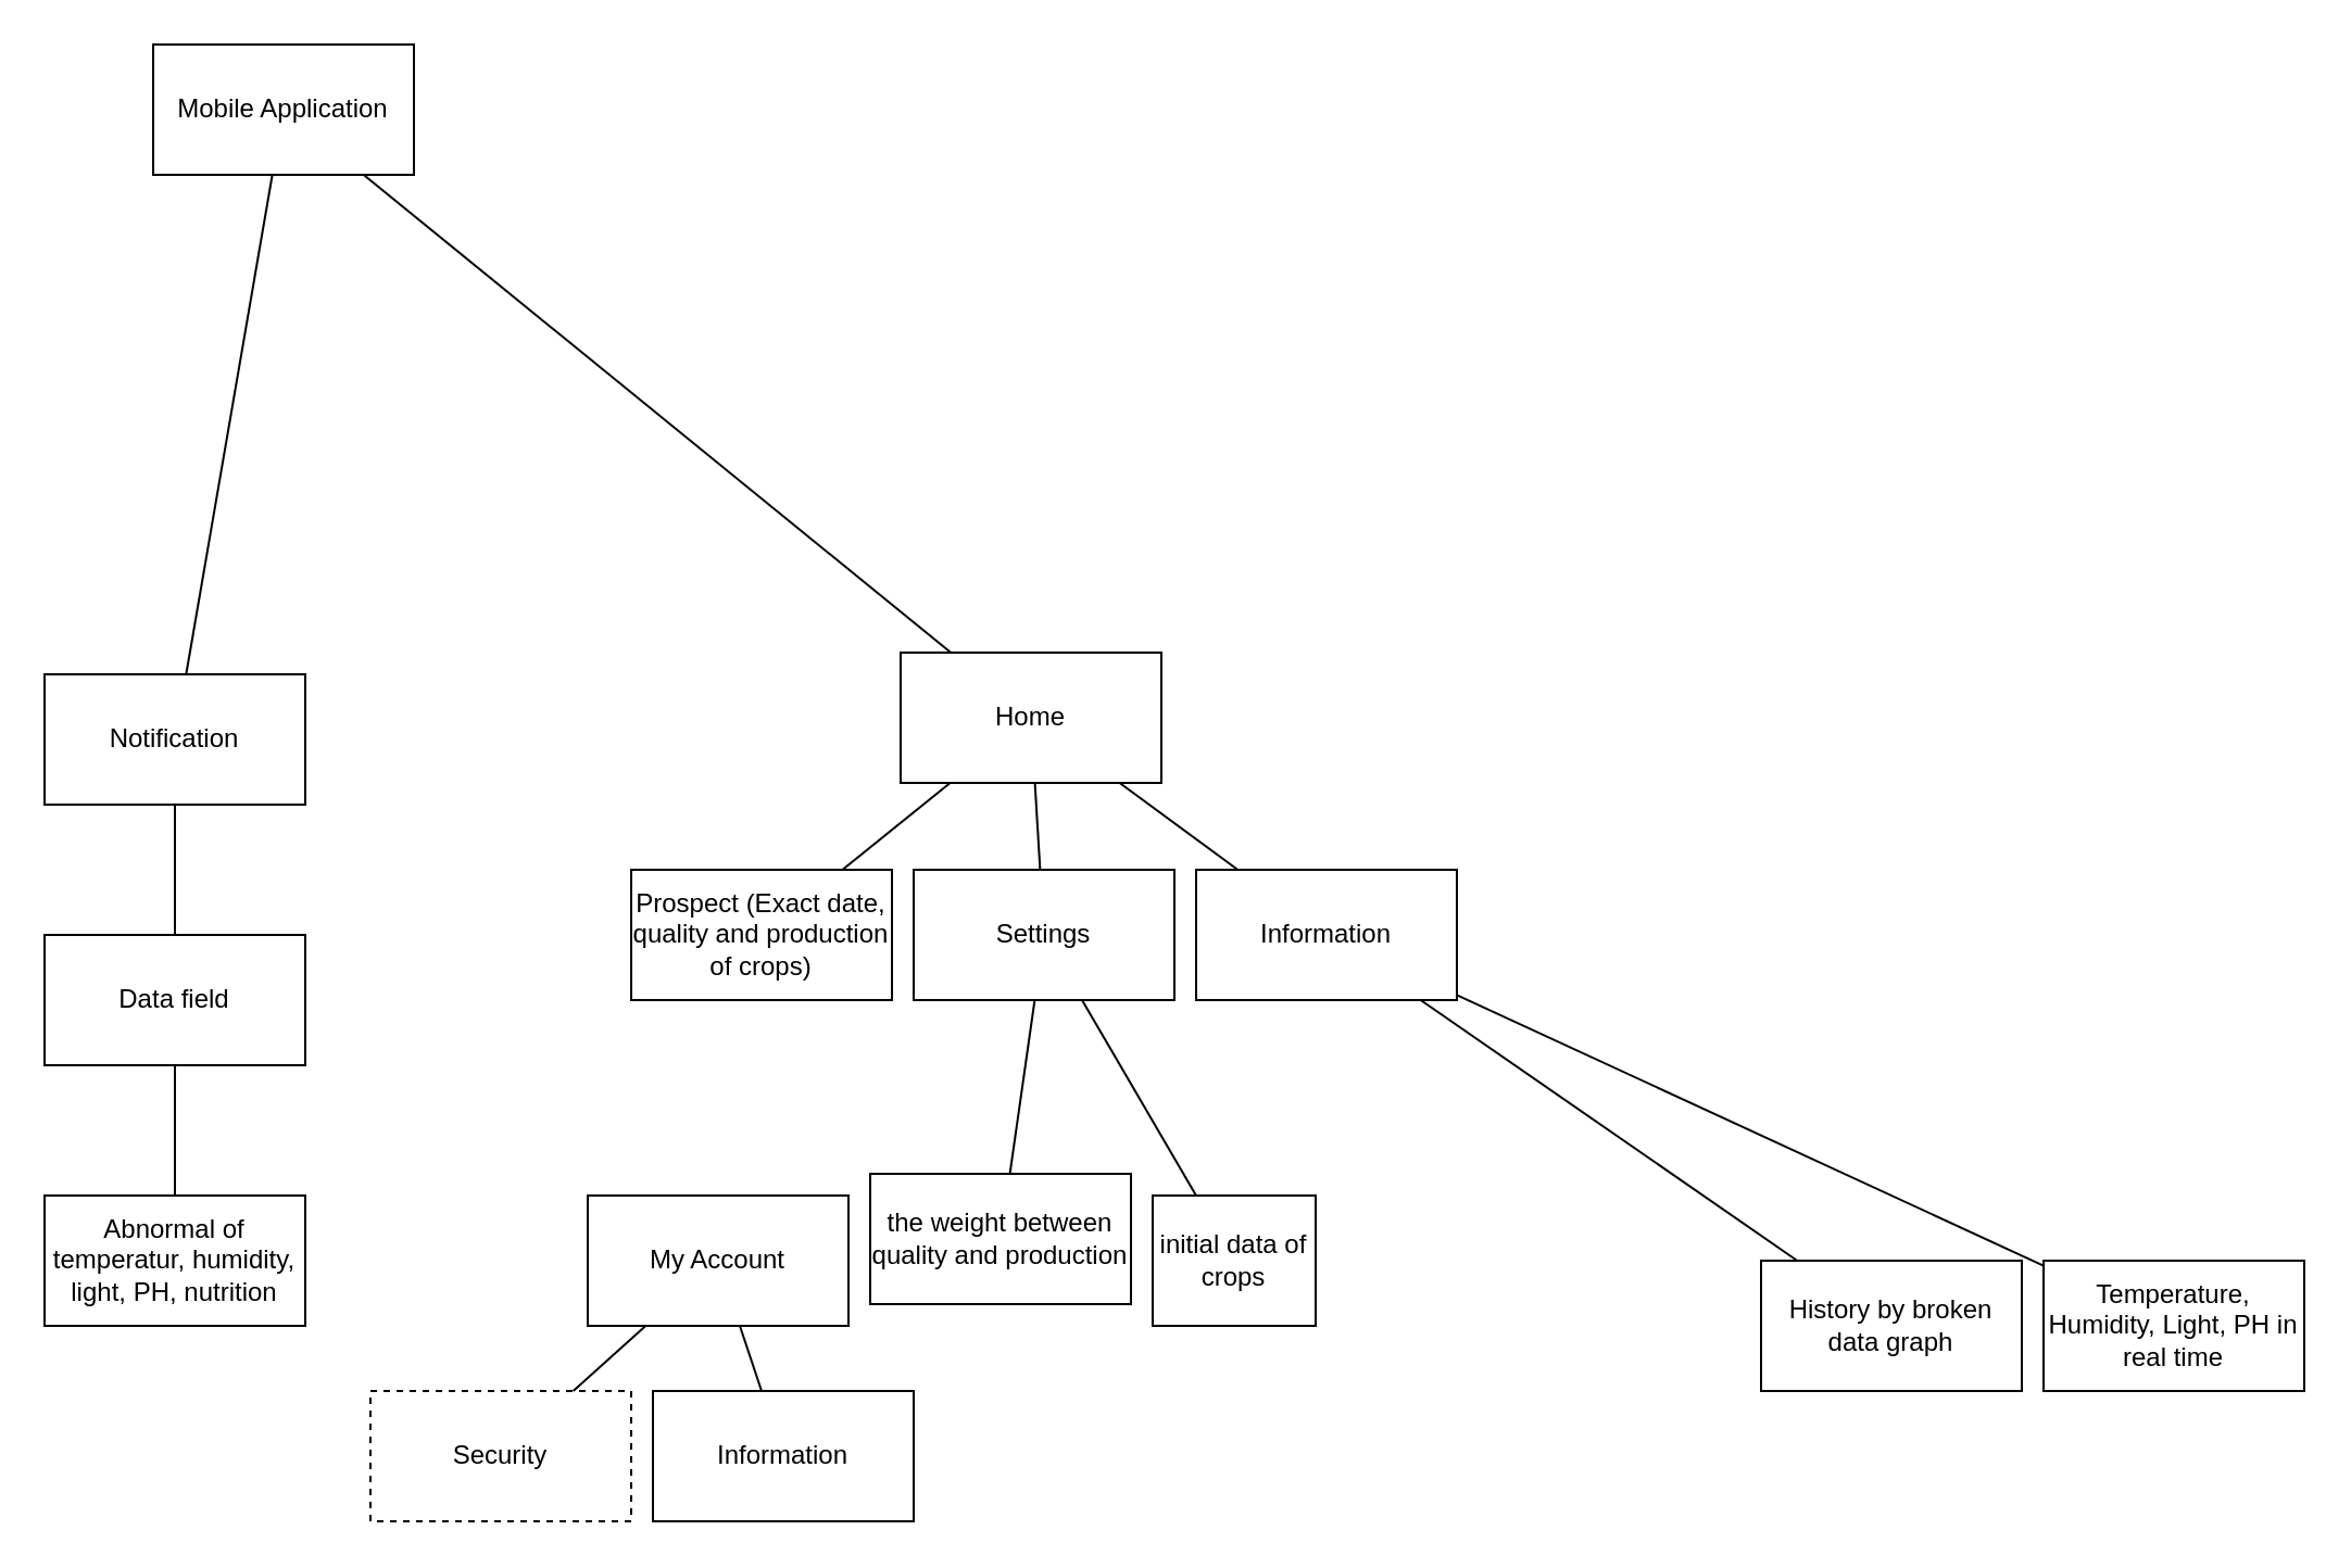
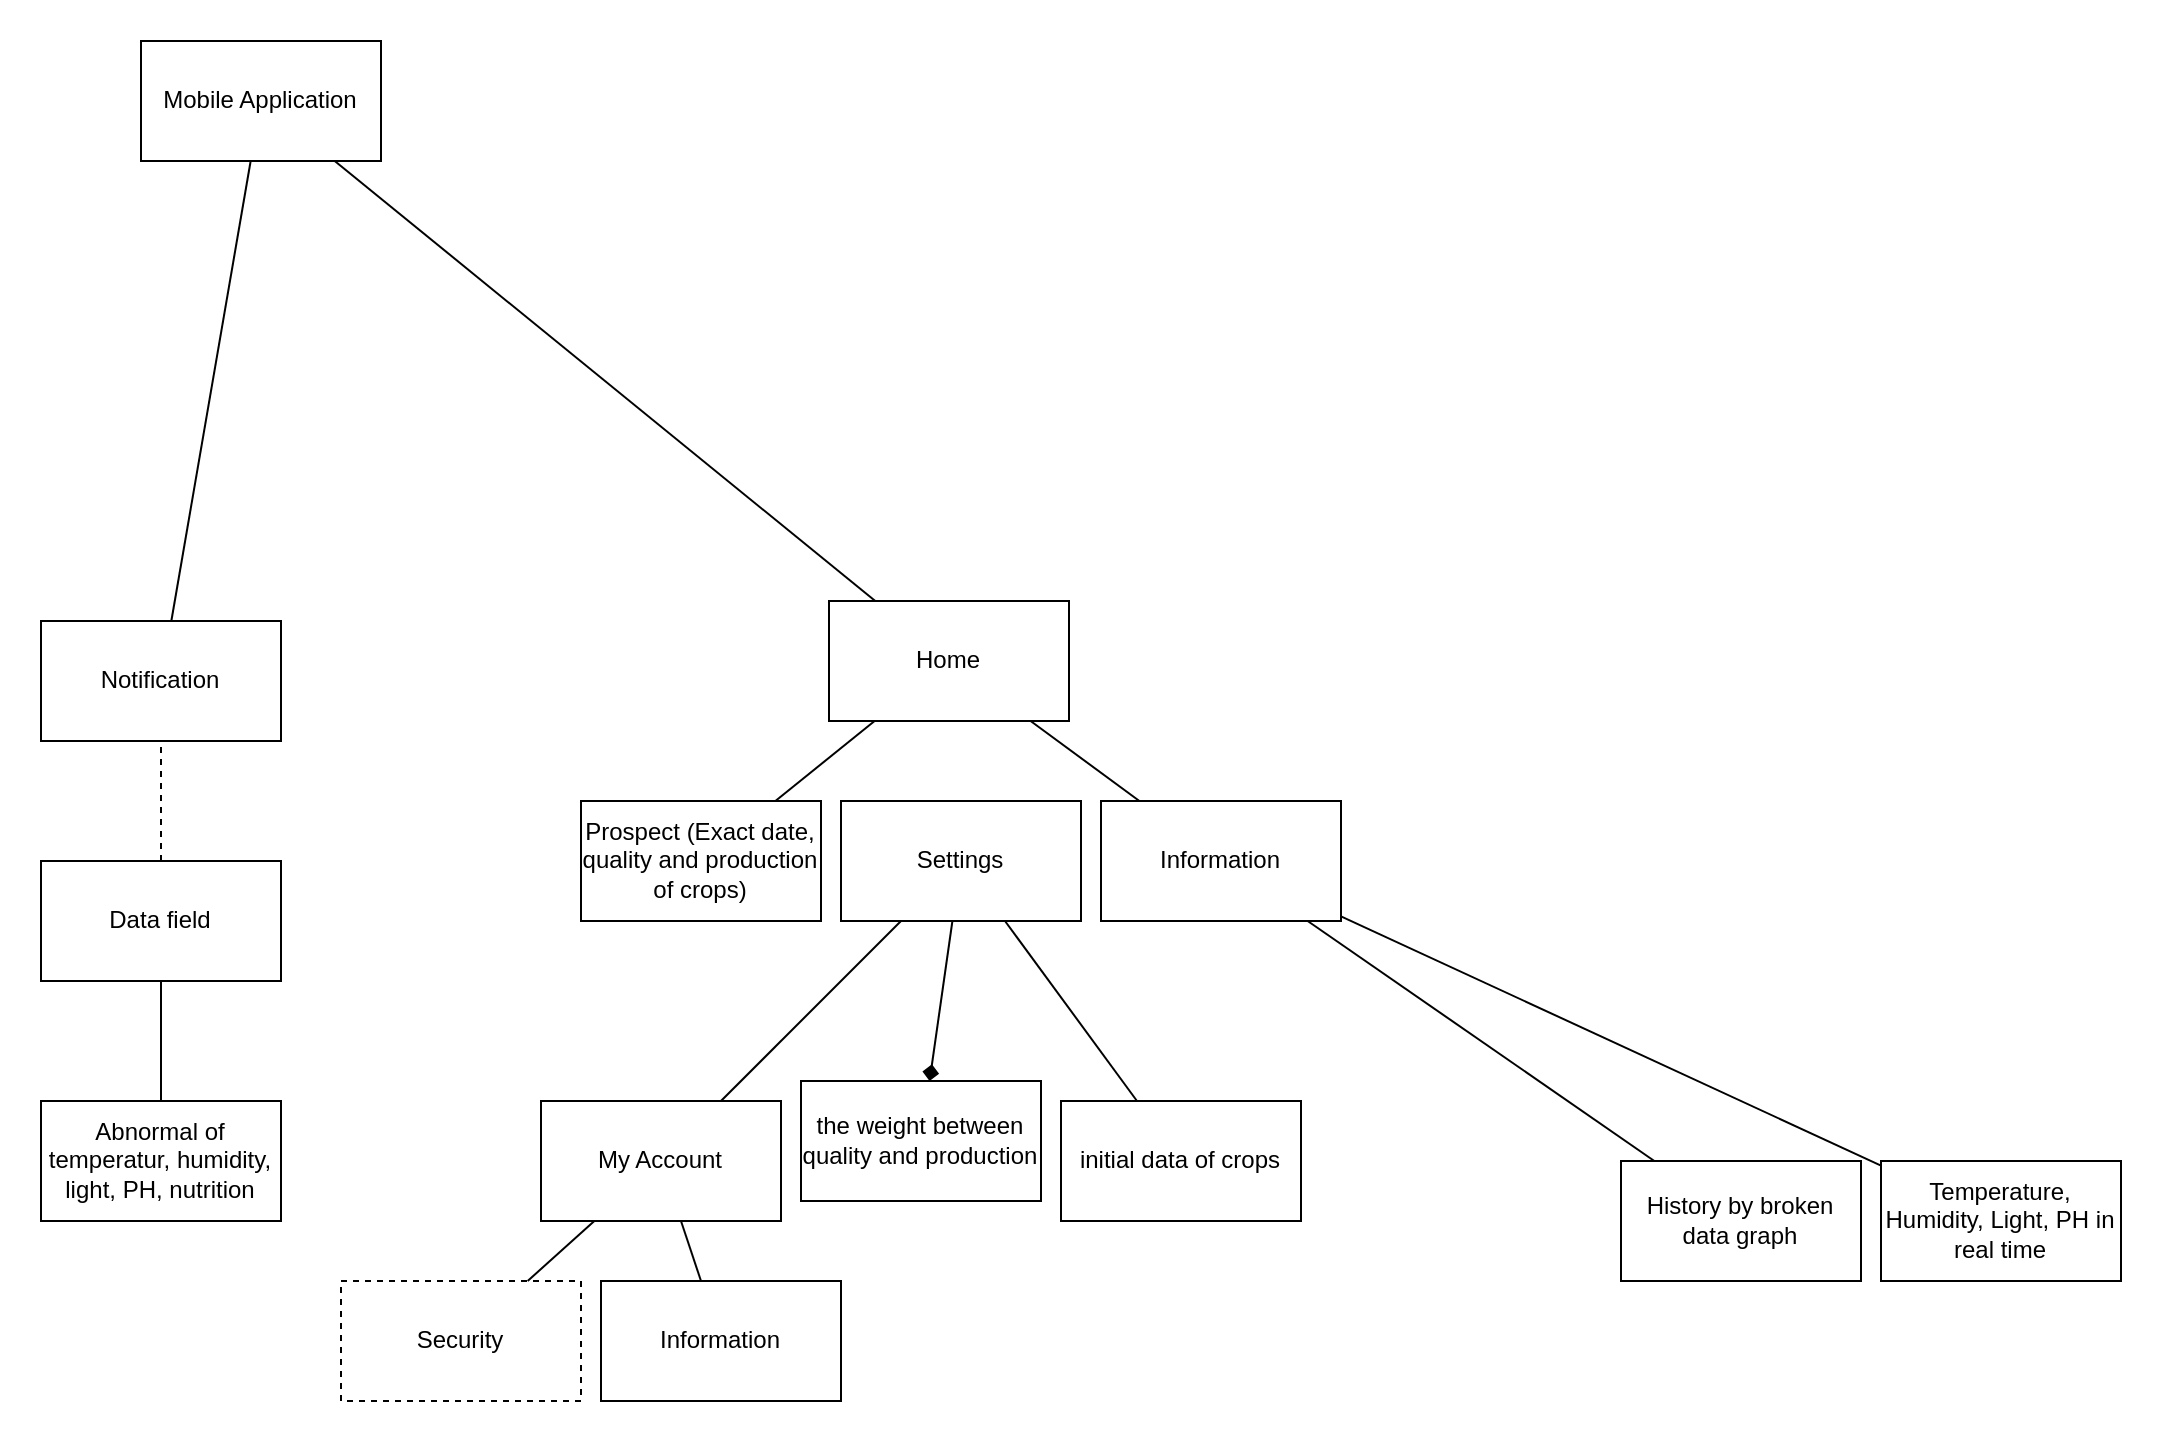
- <mxCell id="17" value="" style="endArrow=none;html=1;rounded=0;" parent="1" source="3" target="8" edge="1"><mxGeometry width="50" height="50" relative="1" as="geometry"><mxPoint x="236" y="790" as="sourcePoint" /><mxPoint x="286" y="740" as="targetPoint" /></mxGeometry></mxCell>
- <mxCell id="23" value="" style="endArrow=none;html=1;rounded=0;" edge="1" parent="1" source="22" target="4"><mxGeometry width="50" height="50" relative="1" as="geometry"><mxPoint x="-190" y="530" as="sourcePoint" /><mxPoint x="-140" y="480" as="targetPoint" /></mxGeometry></mxCell>
+ <mxCell id="23" value="" style="endArrow=none;html=1;rounded=0;dashed=1;" edge="1" parent="1" source="22" target="4"><mxGeometry width="50" height="50" relative="1" as="geometry"><mxPoint x="-190" y="530" as="sourcePoint" /><mxPoint x="-140" y="480" as="targetPoint" /></mxGeometry></mxCell>
+ <mxCell id="30" value="" style="endArrow=none;html=1;rounded=0;" edge="1" parent="1" source="5" target="8"><mxGeometry width="50" height="50" relative="1" as="geometry"><mxPoint x="450" y="730" as="sourcePoint" /><mxPoint x="500" y="680" as="targetPoint" /></mxGeometry></mxCell>
- <mxCell id="21" value="" style="endArrow=none;html=1;rounded=0;" parent="1" source="8" target="19" edge="1"><mxGeometry width="50" height="50" relative="1" as="geometry"><mxPoint x="546" y="160" as="sourcePoint" /><mxPoint x="596" y="110" as="targetPoint" /></mxGeometry></mxCell>
+ <mxCell id="21" value="" style="endArrow=diamond;html=1;rounded=0;" parent="1" source="8" target="19" edge="1"><mxGeometry width="50" height="50" relative="1" as="geometry"><mxPoint x="546" y="160" as="sourcePoint" /><mxPoint x="596" y="110" as="targetPoint" /></mxGeometry></mxCell>
- <mxCell id="18" value="initial data of crops" style="rounded=0;whiteSpace=wrap;html=1;" parent="1" vertex="1"><mxGeometry x="530" y="550" width="75" height="60" as="geometry" /></mxCell>
+ <mxCell id="18" value="initial data of crops" style="rounded=0;whiteSpace=wrap;html=1;" parent="1" vertex="1"><mxGeometry x="530" y="550" width="120" height="60" as="geometry" /></mxCell>
